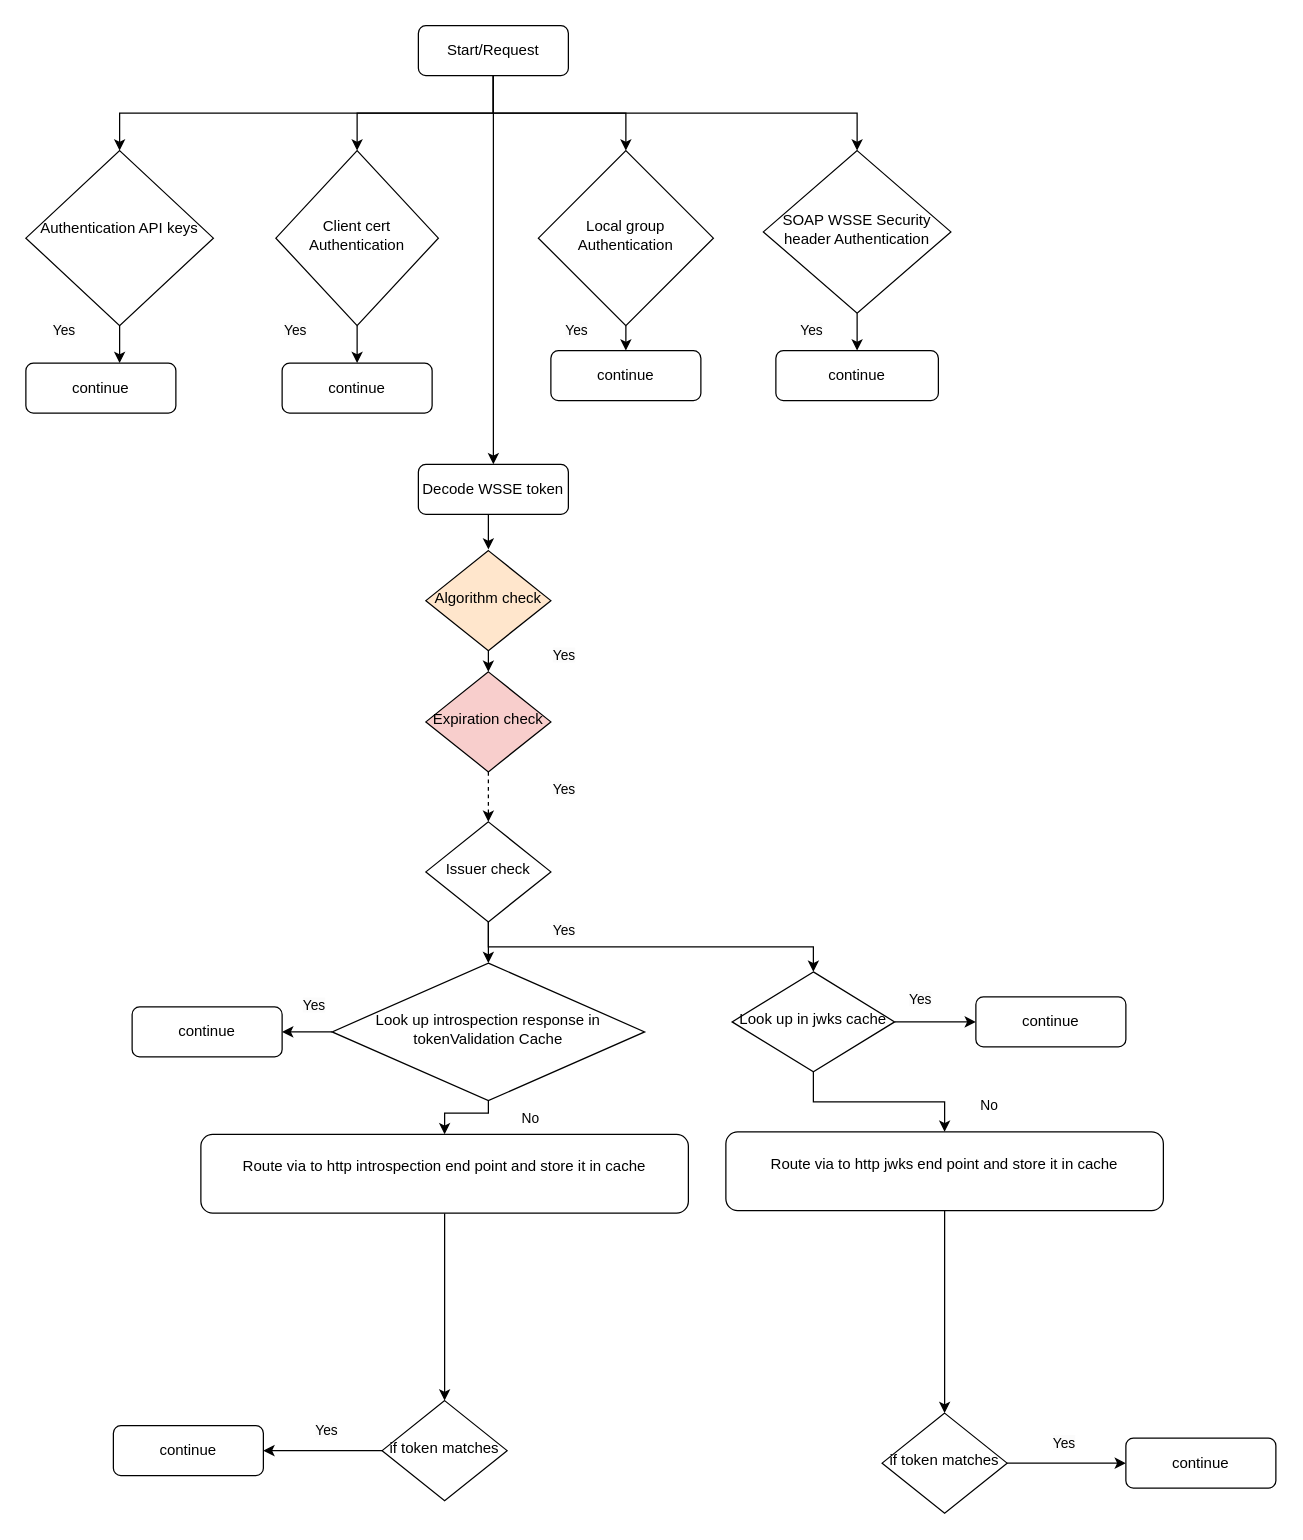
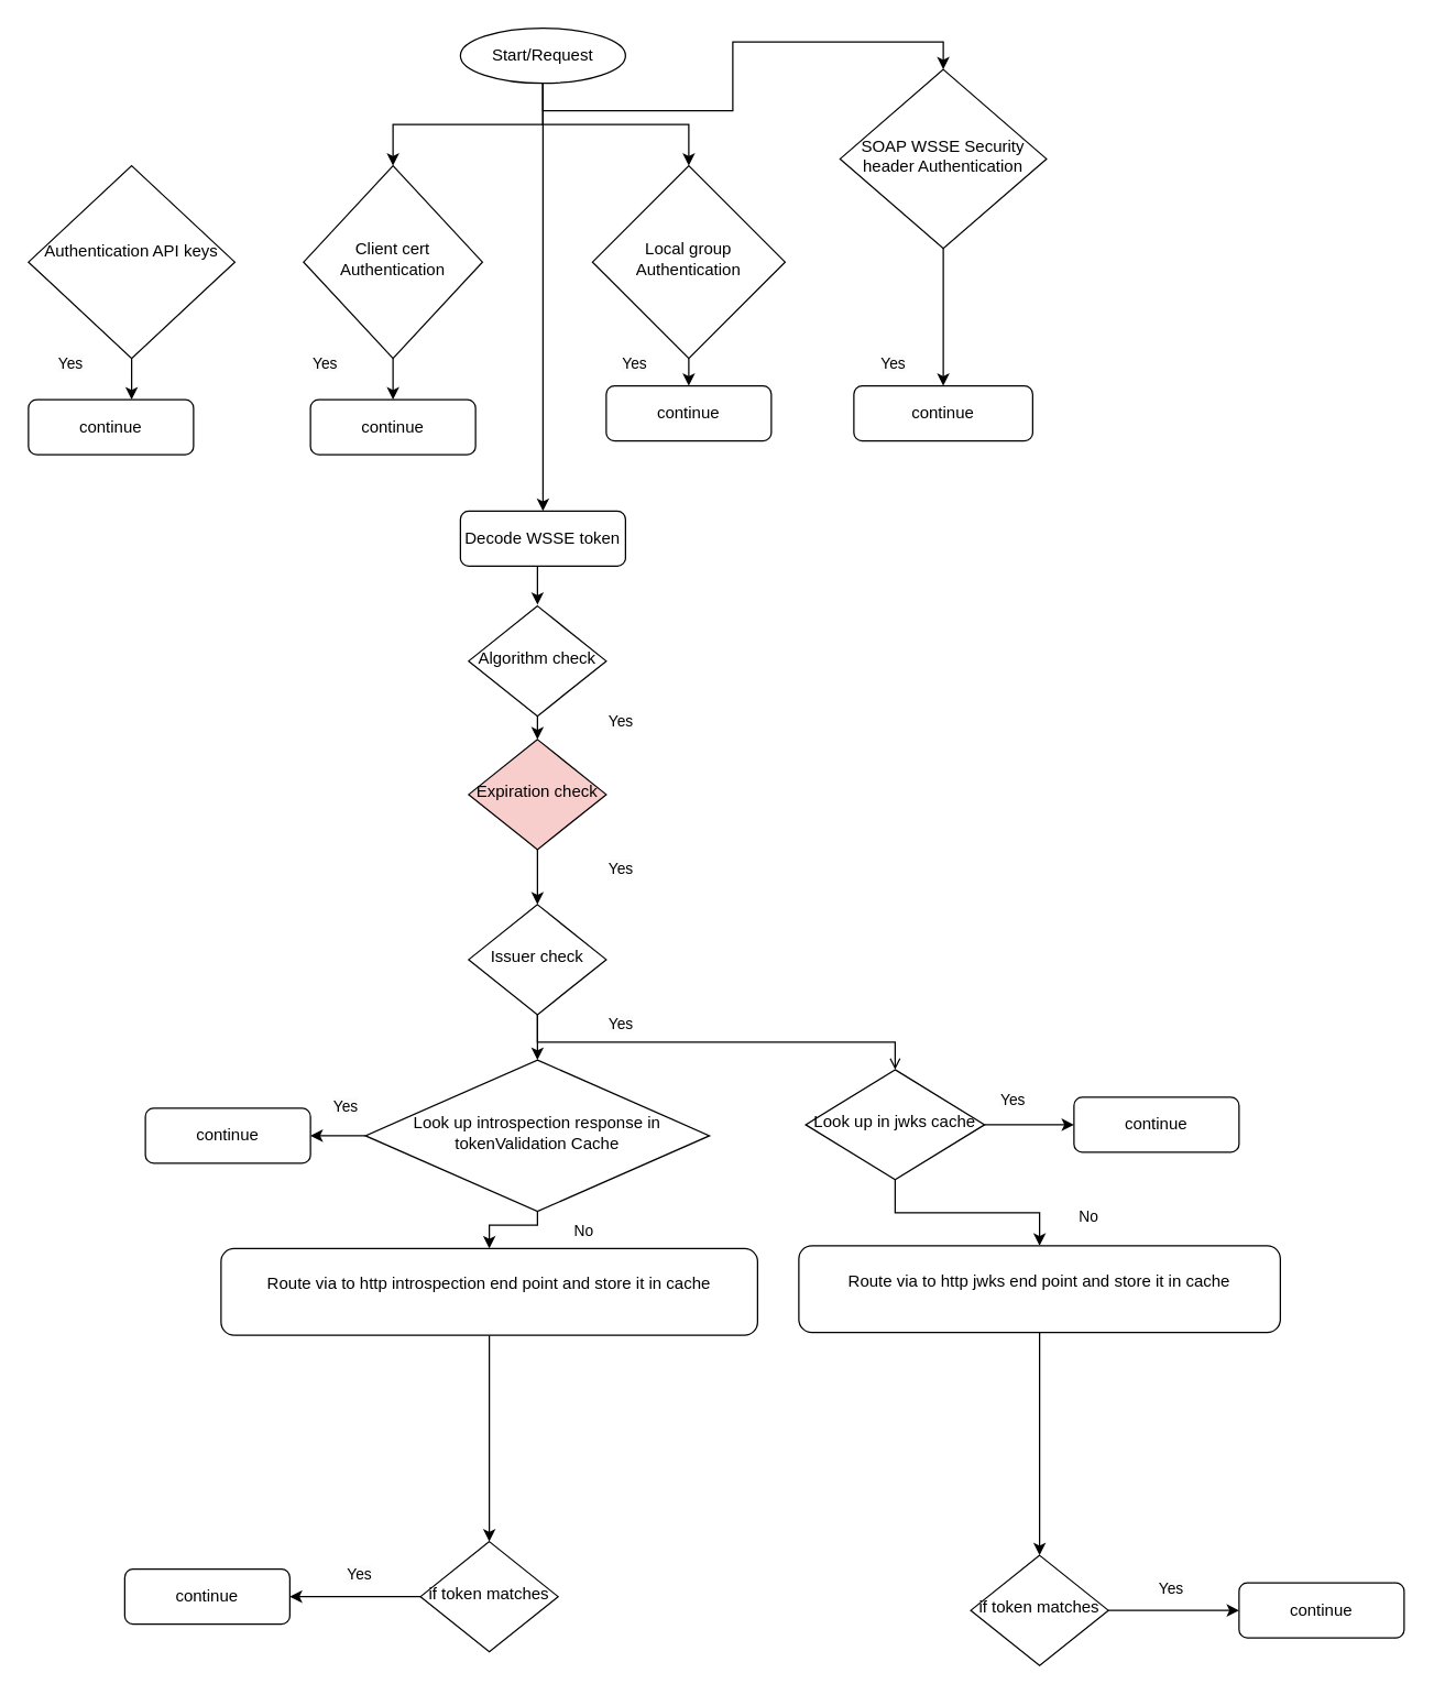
- <mxCell id="19" value="Start/Request" style="rounded=1;whiteSpace=wrap;html=1;fontSize=12;glass=0;strokeWidth=1;shadow=0;" vertex="1" parent="1"><mxGeometry x="334" y="20" width="120" height="40" as="geometry" /></mxCell>
+ <mxCell id="19" value="Start/Request" style="ellipse;whiteSpace=wrap;html=1;fontSize=12;glass=0;strokeWidth=1;shadow=0;" vertex="1" parent="1"><mxGeometry x="334" y="20" width="120" height="40" as="geometry" /></mxCell>
- <mxCell id="17" style="edgeStyle=orthogonalEdgeStyle;rounded=0;orthogonalLoop=1;jettySize=auto;html=1;exitX=0.5;exitY=1;exitDx=0;exitDy=0;entryX=0.5;entryY=0;entryDx=0;entryDy=0;" edge="1" parent="1" source="19" target="3"><mxGeometry relative="1" as="geometry" /></mxCell>
- <mxCell id="9" value="SOAP WSSE Security header Authentication" style="rhombus;whiteSpace=wrap;html=1;shadow=0;fontFamily=Helvetica;fontSize=12;align=center;strokeWidth=1;spacing=6;spacingTop=-4;" vertex="1" parent="1"><mxGeometry x="610" y="120" width="150" height="130" as="geometry" /></mxCell>
+ <mxCell id="9" value="SOAP WSSE Security header Authentication" style="rhombus;whiteSpace=wrap;html=1;shadow=0;fontFamily=Helvetica;fontSize=12;align=center;strokeWidth=1;spacing=6;spacingTop=-4;" vertex="1" parent="1"><mxGeometry x="610" y="50" width="150" height="130" as="geometry" /></mxCell>
- <mxCell id="11" value="Algorithm check" style="rhombus;whiteSpace=wrap;html=1;shadow=0;fontFamily=Helvetica;fontSize=12;align=center;strokeWidth=1;spacing=6;spacingTop=-4;fillColor=#ffe6cc;" vertex="1" parent="1"><mxGeometry x="340" y="440" width="100" height="80" as="geometry" /></mxCell>
+ <mxCell id="11" value="Algorithm check" style="rhombus;whiteSpace=wrap;html=1;shadow=0;fontFamily=Helvetica;fontSize=12;align=center;strokeWidth=1;spacing=6;spacingTop=-4;" vertex="1" parent="1"><mxGeometry x="340" y="440" width="100" height="80" as="geometry" /></mxCell>
- <mxCell id="12" style="edgeStyle=orthogonalEdgeStyle;rounded=0;orthogonalLoop=1;jettySize=auto;html=1;exitX=0.5;exitY=1;exitDx=0;exitDy=0;entryX=0.5;entryY=0;entryDx=0;entryDy=0;dashed=1;" edge="1" parent="1" source="13" target="22"><mxGeometry relative="1" as="geometry" /></mxCell>
+ <mxCell id="12" style="edgeStyle=orthogonalEdgeStyle;rounded=0;orthogonalLoop=1;jettySize=auto;html=1;exitX=0.5;exitY=1;exitDx=0;exitDy=0;entryX=0.5;entryY=0;entryDx=0;entryDy=0;" edge="1" parent="1" source="13" target="22"><mxGeometry relative="1" as="geometry" /></mxCell>
- <mxCell id="21" style="edgeStyle=orthogonalEdgeStyle;rounded=0;orthogonalLoop=1;jettySize=auto;html=1;exitX=0.5;exitY=1;exitDx=0;exitDy=0;entryX=0.5;entryY=0;entryDx=0;entryDy=0;" edge="1" parent="1" source="22" target="34"><mxGeometry relative="1" as="geometry" /></mxCell>
+ <mxCell id="21" style="edgeStyle=orthogonalEdgeStyle;rounded=0;orthogonalLoop=1;jettySize=auto;html=1;exitX=0.5;exitY=1;exitDx=0;exitDy=0;entryX=0.5;entryY=0;entryDx=0;entryDy=0;endArrow=open;" edge="1" parent="1" source="22" target="34"><mxGeometry relative="1" as="geometry" /></mxCell>
